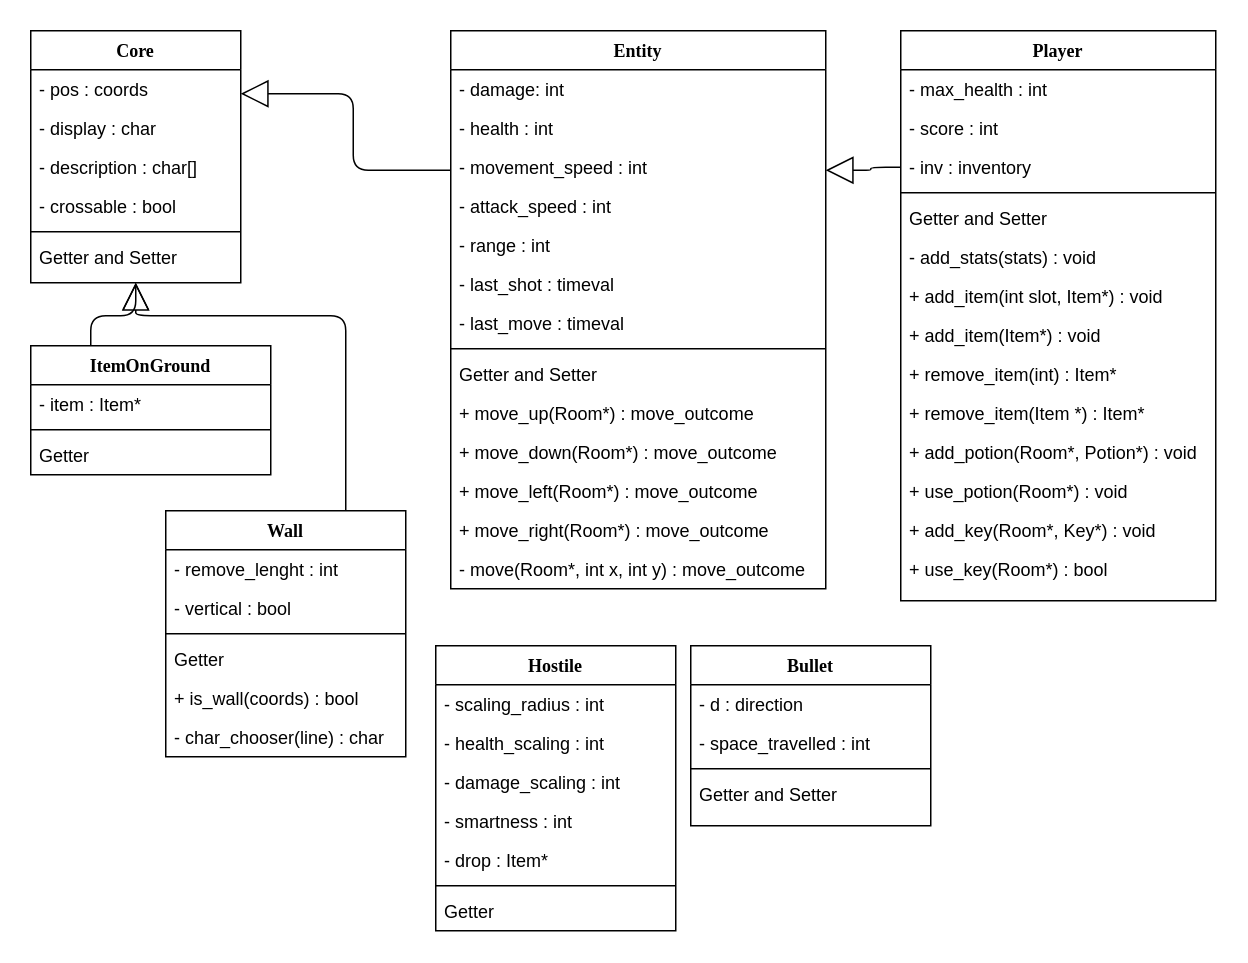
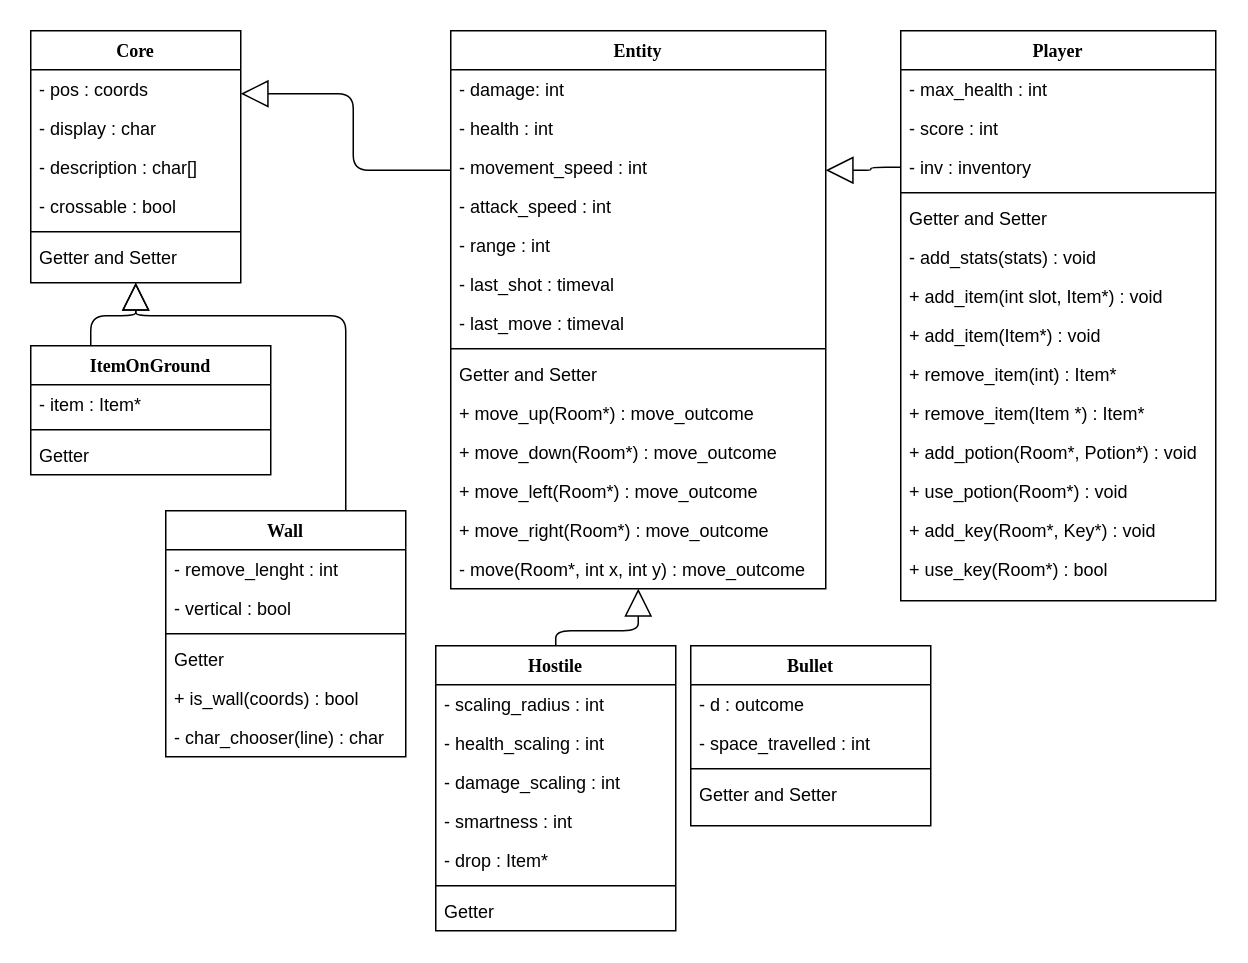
- <mxCell id="25" style="edgeStyle=orthogonalEdgeStyle;rounded=1;orthogonalLoop=1;jettySize=auto;html=1;exitX=0.25;exitY=0;exitDx=0;exitDy=0;entryX=0.5;entryY=1;entryDx=0;entryDy=0;fontFamily=Verdana;startArrow=none;startFill=0;endArrow=open;endFill=0;labelBackgroundColor=none;fontSize=12;startSize=8;endSize=16;" edge="1" parent="1" source="26" target="2"><mxGeometry relative="1" as="geometry" /></mxCell>
+ <mxCell id="25" style="edgeStyle=orthogonalEdgeStyle;rounded=1;orthogonalLoop=1;jettySize=auto;html=1;exitX=0.25;exitY=0;exitDx=0;exitDy=0;entryX=0.5;entryY=1;entryDx=0;entryDy=0;fontFamily=Verdana;startArrow=none;startFill=0;endArrow=block;endFill=0;labelBackgroundColor=none;fontSize=12;startSize=8;endSize=16;" edge="1" parent="1" source="26" target="2"><mxGeometry relative="1" as="geometry" /></mxCell>
+ <mxCell id="43" style="edgeStyle=orthogonalEdgeStyle;rounded=1;orthogonalLoop=1;jettySize=auto;html=1;exitX=0.5;exitY=0;exitDx=0;exitDy=0;entryX=0.5;entryY=1;entryDx=0;entryDy=0;fontFamily=Verdana;startArrow=none;startFill=0;endArrow=block;endFill=0;labelBackgroundColor=none;fontSize=12;startSize=8;endSize=16;" edge="1" parent="1" source="44" target="10"><mxGeometry relative="1" as="geometry"><Array as="points"><mxPoint x="370" y="420" /><mxPoint x="425" y="420" /></Array></mxGeometry></mxCell>
- <mxCell id="39" value="- d : direction" style="text;align=left;verticalAlign=top;spacingLeft=4;spacingRight=4;overflow=hidden;rotatable=0;points=[[0,0.5],[1,0.5]];portConstraint=eastwest;" parent="38" vertex="1"><mxGeometry y="26" width="160" height="26" as="geometry" /></mxCell>
+ <mxCell id="39" value="- d : outcome" style="text;align=left;verticalAlign=top;spacingLeft=4;spacingRight=4;overflow=hidden;rotatable=0;points=[[0,0.5],[1,0.5]];portConstraint=eastwest;" parent="38" vertex="1"><mxGeometry y="26" width="160" height="26" as="geometry" /></mxCell>
